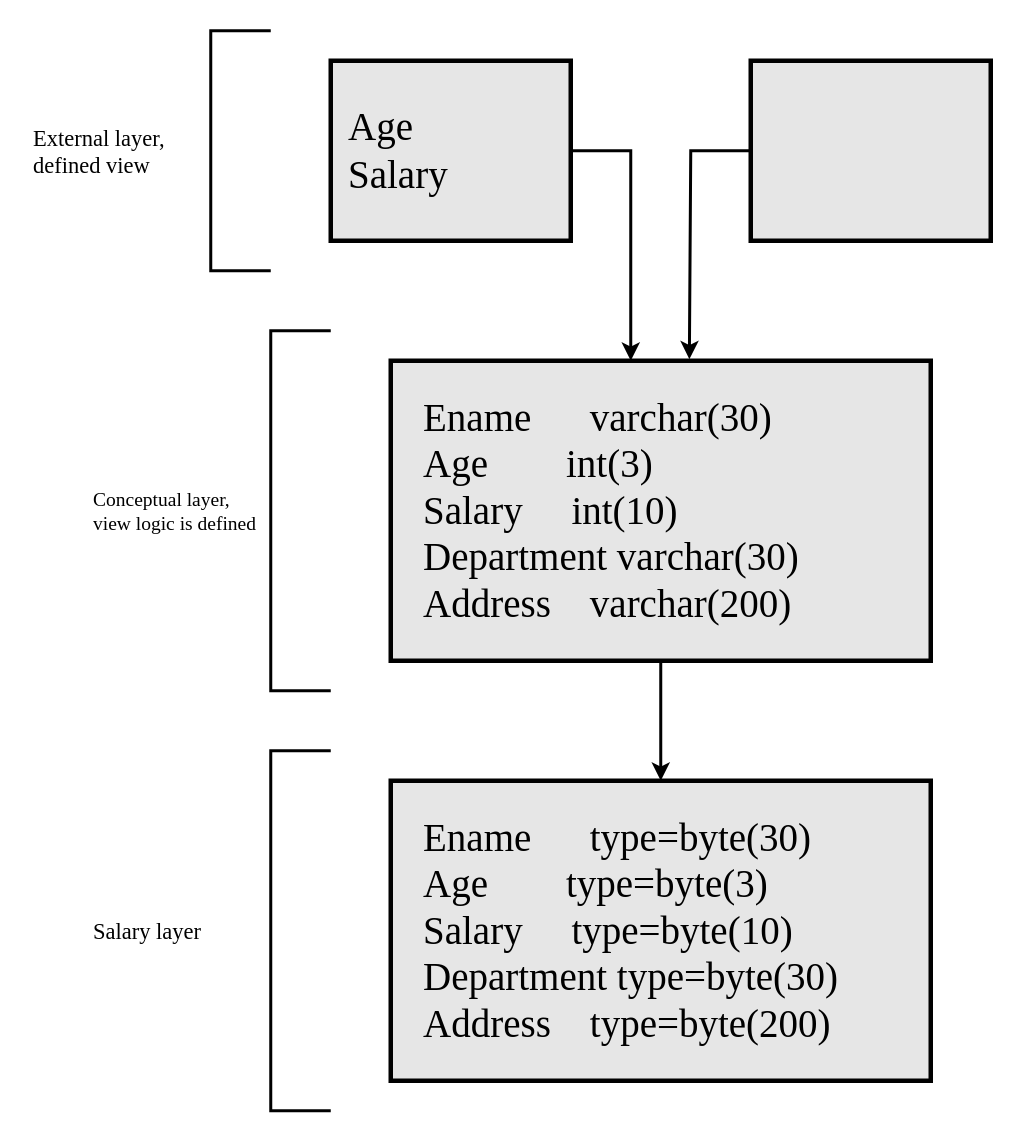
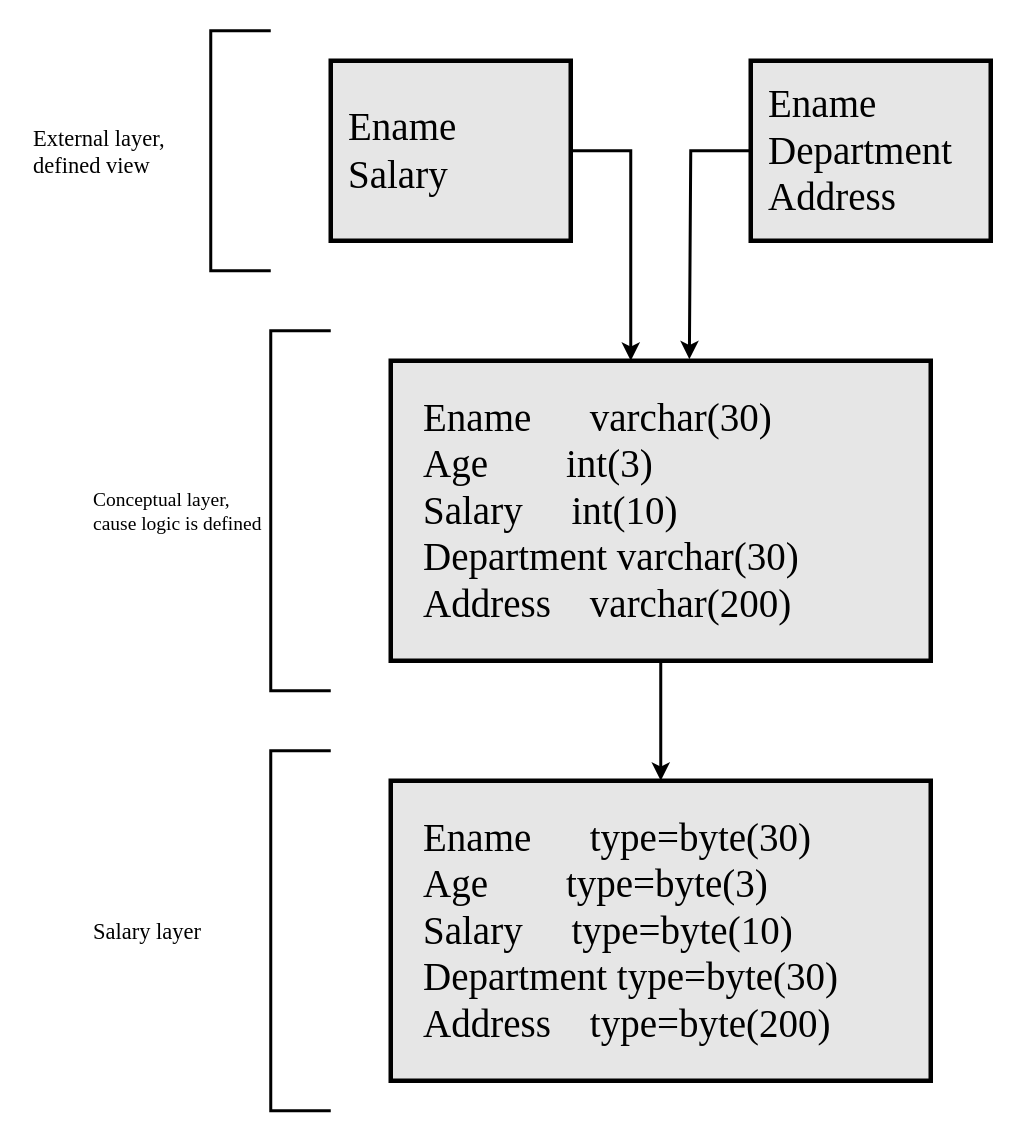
- <mxCell id="4" value="&lt;div&gt;Age&lt;/div&gt;Salary" style="text;strokeColor=none;align=left;fillColor=none;html=1;verticalAlign=middle;whiteSpace=wrap;rounded=0;fontFamily=Ubuntu Mono;fontSize=26;labelBackgroundColor=none;fontColor=#000000;" parent="1" vertex="1"><mxGeometry x="230" y="40" width="150" height="120" as="geometry" /></mxCell>
+ <mxCell id="4" value="&lt;div&gt;Ename&lt;/div&gt;Salary" style="text;strokeColor=none;align=left;fillColor=none;html=1;verticalAlign=middle;whiteSpace=wrap;rounded=0;fontFamily=Ubuntu Mono;fontSize=26;labelBackgroundColor=none;fontColor=#000000;" parent="1" vertex="1"><mxGeometry x="230" y="40" width="150" height="120" as="geometry" /></mxCell>
+ <mxCell id="5" value="&lt;div&gt;Ename&lt;/div&gt;&lt;div&gt;Department&lt;/div&gt;&lt;div&gt;Address&lt;br&gt;&lt;/div&gt;" style="text;strokeColor=none;align=left;fillColor=none;html=1;verticalAlign=middle;whiteSpace=wrap;rounded=0;fontFamily=Ubuntu Mono;fontSize=26;fontColor=#000000;" parent="1" vertex="1"><mxGeometry x="510" y="40" width="150" height="120" as="geometry" /></mxCell>
- <mxCell id="17" value="Conceptual layer, view logic is defined&lt;div style=&quot;font-size: 13px;&quot;&gt;&lt;/div&gt;" style="text;strokeColor=none;align=left;fillColor=none;html=1;verticalAlign=middle;whiteSpace=wrap;rounded=0;fontFamily=Ubuntu Mono;fontSize=13;labelBackgroundColor=none;fontColor=#000000;" vertex="1" parent="1"><mxGeometry x="60" y="280" width="120" height="120" as="geometry" /></mxCell>
+ <mxCell id="17" value="Conceptual layer, cause logic is defined&lt;div style=&quot;font-size: 13px;&quot;&gt;&lt;/div&gt;" style="text;strokeColor=none;align=left;fillColor=none;html=1;verticalAlign=middle;whiteSpace=wrap;rounded=0;fontFamily=Ubuntu Mono;fontSize=13;labelBackgroundColor=none;fontColor=#000000;" vertex="1" parent="1"><mxGeometry x="60" y="280" width="120" height="120" as="geometry" /></mxCell>
